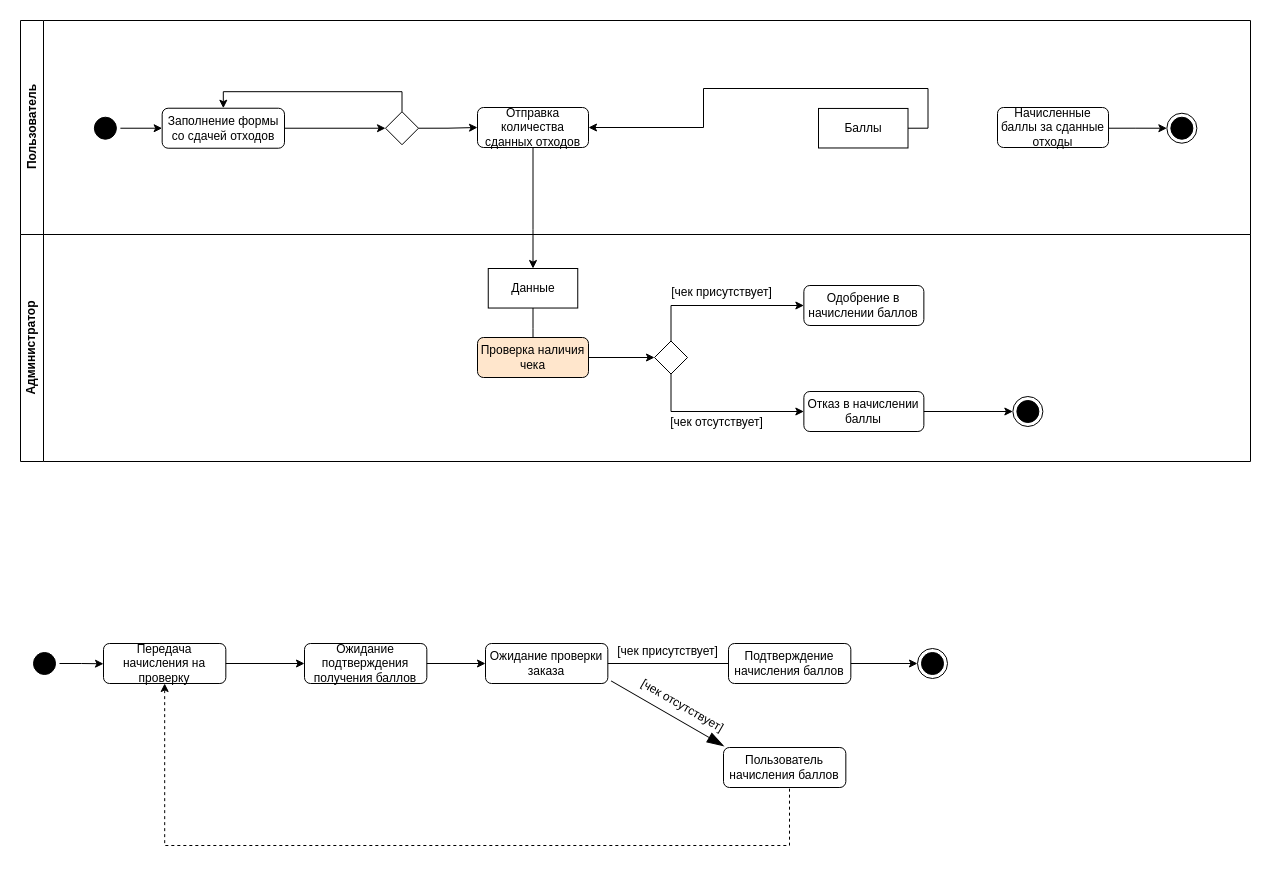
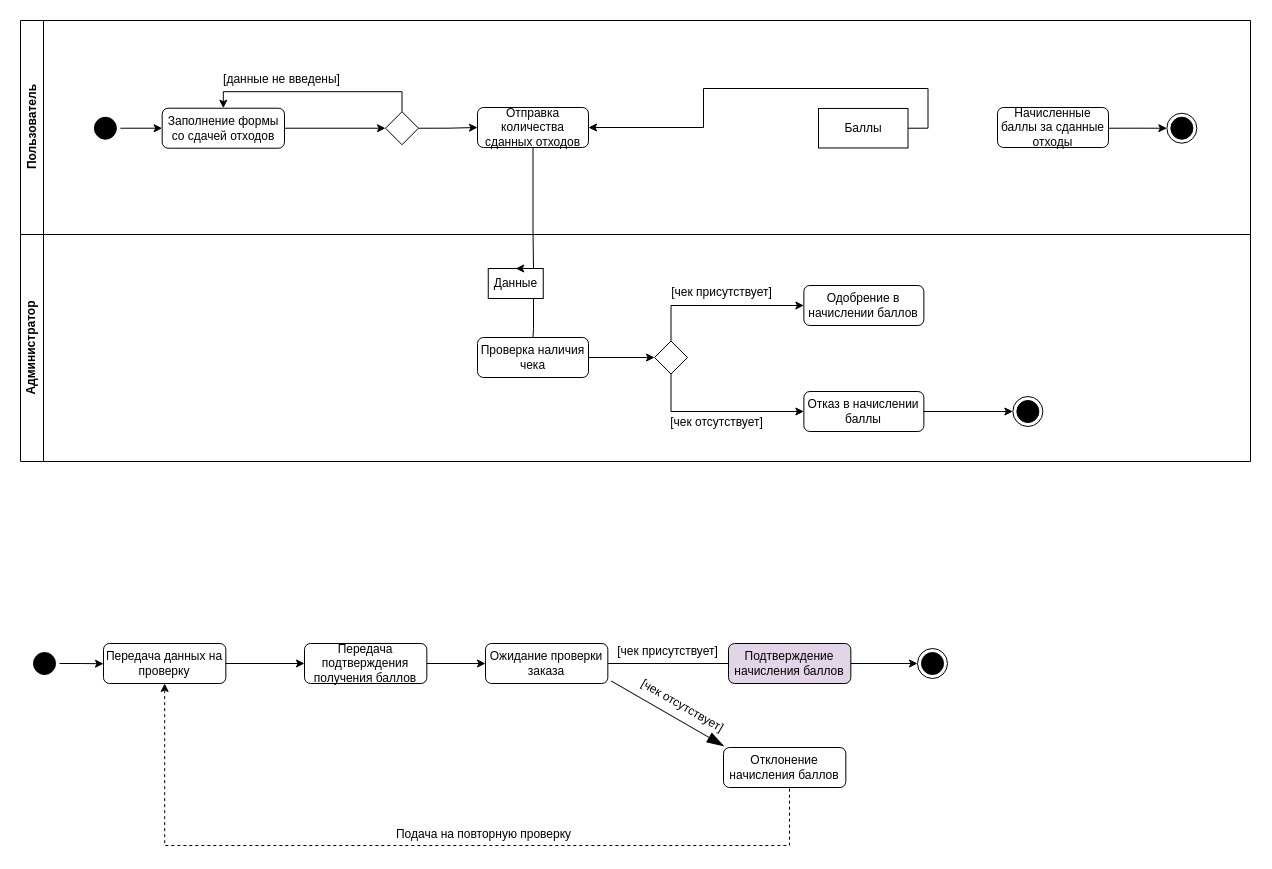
+ <mxCell id="9" value="[данные не введены]" style="text;html=1;align=center;verticalAlign=middle;resizable=0;points=[];autosize=1;strokeColor=none;fillColor=none;" parent="6" vertex="1"><mxGeometry x="193" y="46" width="135" height="26" as="geometry" /></mxCell>
- <mxCell id="17" value="Данные" style="rounded=0;whiteSpace=wrap;html=1;" parent="16" vertex="1"><mxGeometry x="467.75" y="34.0" width="89.5" height="39.53" as="geometry" /></mxCell>
+ <mxCell id="17" value="Данные" style="rounded=0;whiteSpace=wrap;html=1;" parent="16" vertex="1"><mxGeometry x="467.75" y="34.0" width="55" height="30" as="geometry" /></mxCell>
- <mxCell id="18" value="Проверка наличия чека" style="rounded=1;whiteSpace=wrap;html=1;fillColor=#ffe6cc;" parent="16" vertex="1"><mxGeometry x="457" y="103" width="111" height="40" as="geometry" /></mxCell>
+ <mxCell id="18" value="Проверка наличия чека" style="rounded=1;whiteSpace=wrap;html=1;" parent="16" vertex="1"><mxGeometry x="457" y="103" width="111" height="40" as="geometry" /></mxCell>
- <mxCell id="34" value="Передача начисления на проверку" style="rounded=1;whiteSpace=wrap;html=1;" vertex="1" parent="1"><mxGeometry x="103" y="643" width="122.34" height="40" as="geometry" /></mxCell>
+ <mxCell id="34" value="Передача данных на проверку" style="rounded=1;whiteSpace=wrap;html=1;" vertex="1" parent="1"><mxGeometry x="103" y="643" width="122.34" height="40" as="geometry" /></mxCell>
- <mxCell id="35" value="Ожидание подтверждения получения баллов" style="rounded=1;whiteSpace=wrap;html=1;" vertex="1" parent="1"><mxGeometry x="304" y="643" width="122.34" height="40" as="geometry" /></mxCell>
+ <mxCell id="35" value="Передача подтверждения получения баллов" style="rounded=1;whiteSpace=wrap;html=1;" vertex="1" parent="1"><mxGeometry x="304" y="643" width="122.34" height="40" as="geometry" /></mxCell>
- <mxCell id="37" value="Подтверждение начисления баллов" style="rounded=1;whiteSpace=wrap;html=1;" vertex="1" parent="1"><mxGeometry x="728" y="643" width="122.34" height="40" as="geometry" /></mxCell>
+ <mxCell id="37" value="Подтверждение начисления баллов" style="rounded=1;whiteSpace=wrap;html=1;fillColor=#e1d5e7;" vertex="1" parent="1"><mxGeometry x="728" y="643" width="122.34" height="40" as="geometry" /></mxCell>
- <mxCell id="38" value="Пользователь начисления баллов" style="rounded=1;whiteSpace=wrap;html=1;" vertex="1" parent="1"><mxGeometry x="723" y="747" width="122.34" height="40" as="geometry" /></mxCell>
+ <mxCell id="38" value="Отклонение начисления баллов" style="rounded=1;whiteSpace=wrap;html=1;" vertex="1" parent="1"><mxGeometry x="723" y="747" width="122.34" height="40" as="geometry" /></mxCell>
+ <mxCell id="46" value="Подача на повторную проверку" style="text;html=1;align=center;verticalAlign=middle;resizable=0;points=[];autosize=1;strokeColor=none;fillColor=none;" vertex="1" parent="1"><mxGeometry x="386" y="821" width="193" height="26" as="geometry" /></mxCell>
